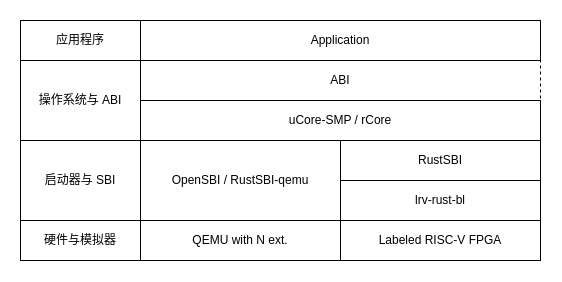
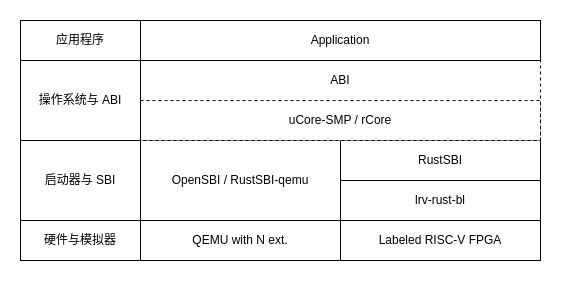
- <mxCell id="8" value="uCore-SMP / rCore" style="rounded=0;whiteSpace=wrap;html=1;" vertex="1" parent="1"><mxGeometry x="140" y="100" width="400" height="40" as="geometry" /></mxCell>
+ <mxCell id="8" value="uCore-SMP / rCore" style="rounded=0;whiteSpace=wrap;html=1;dashed=1;" vertex="1" parent="1"><mxGeometry x="140" y="100" width="400" height="40" as="geometry" /></mxCell>
